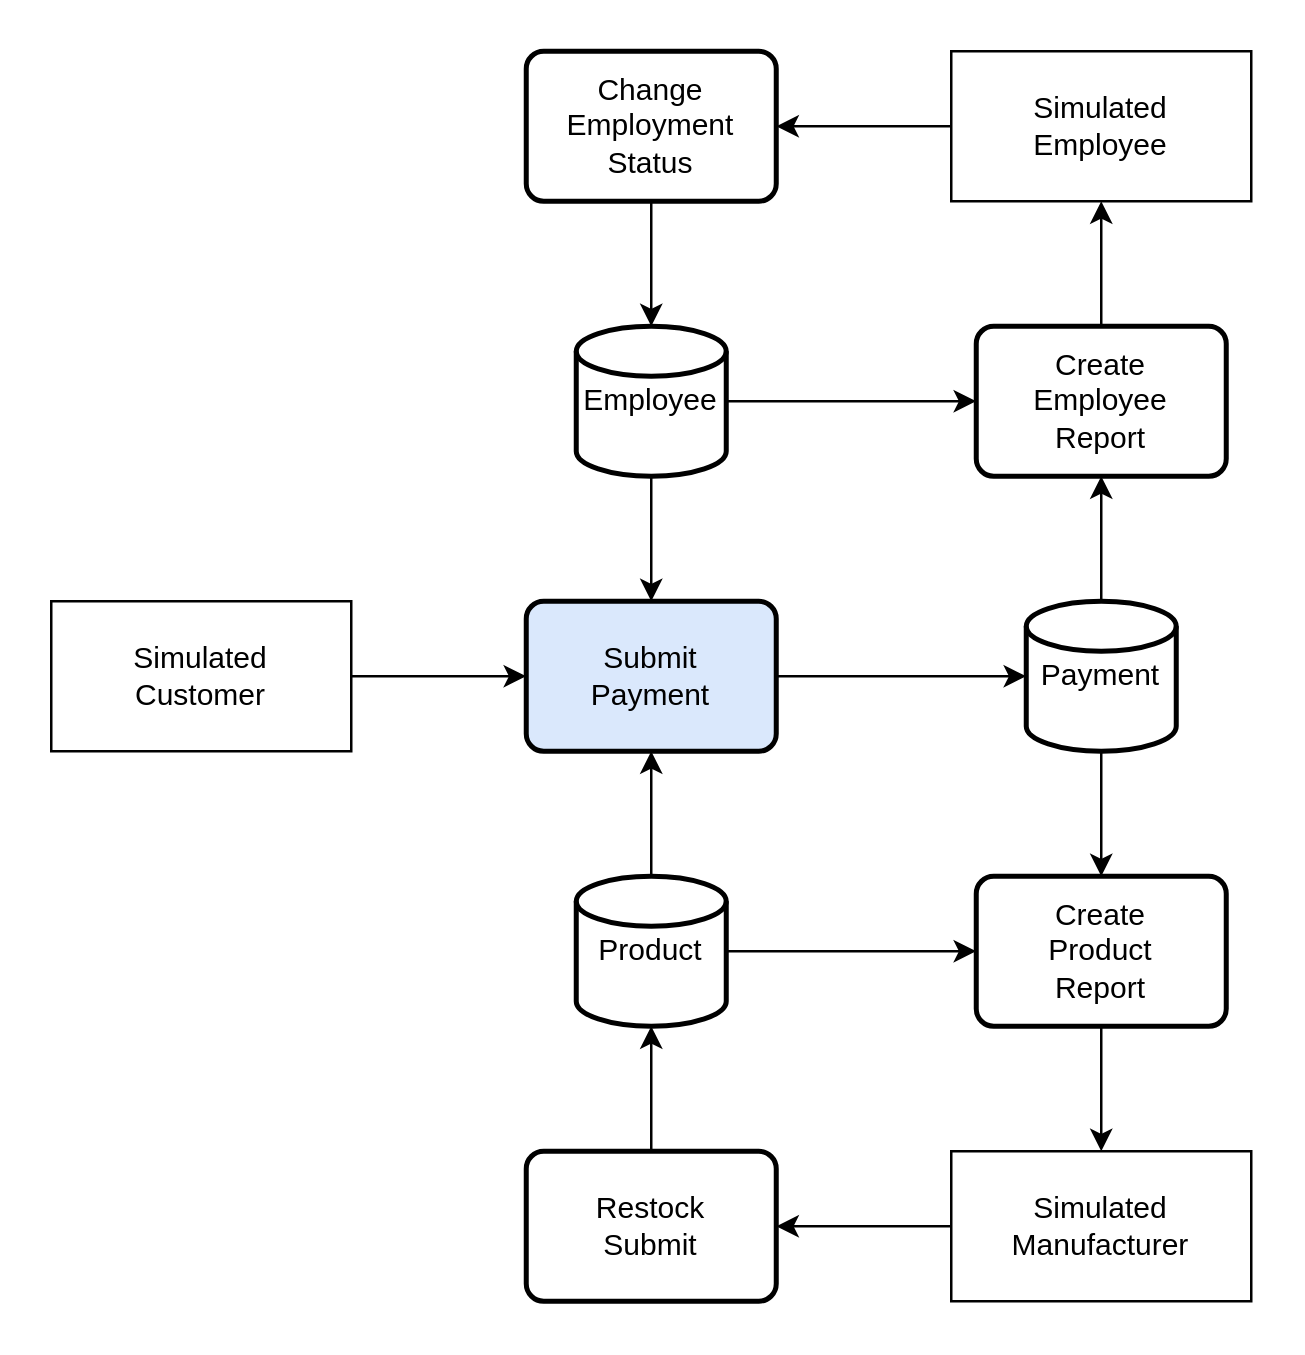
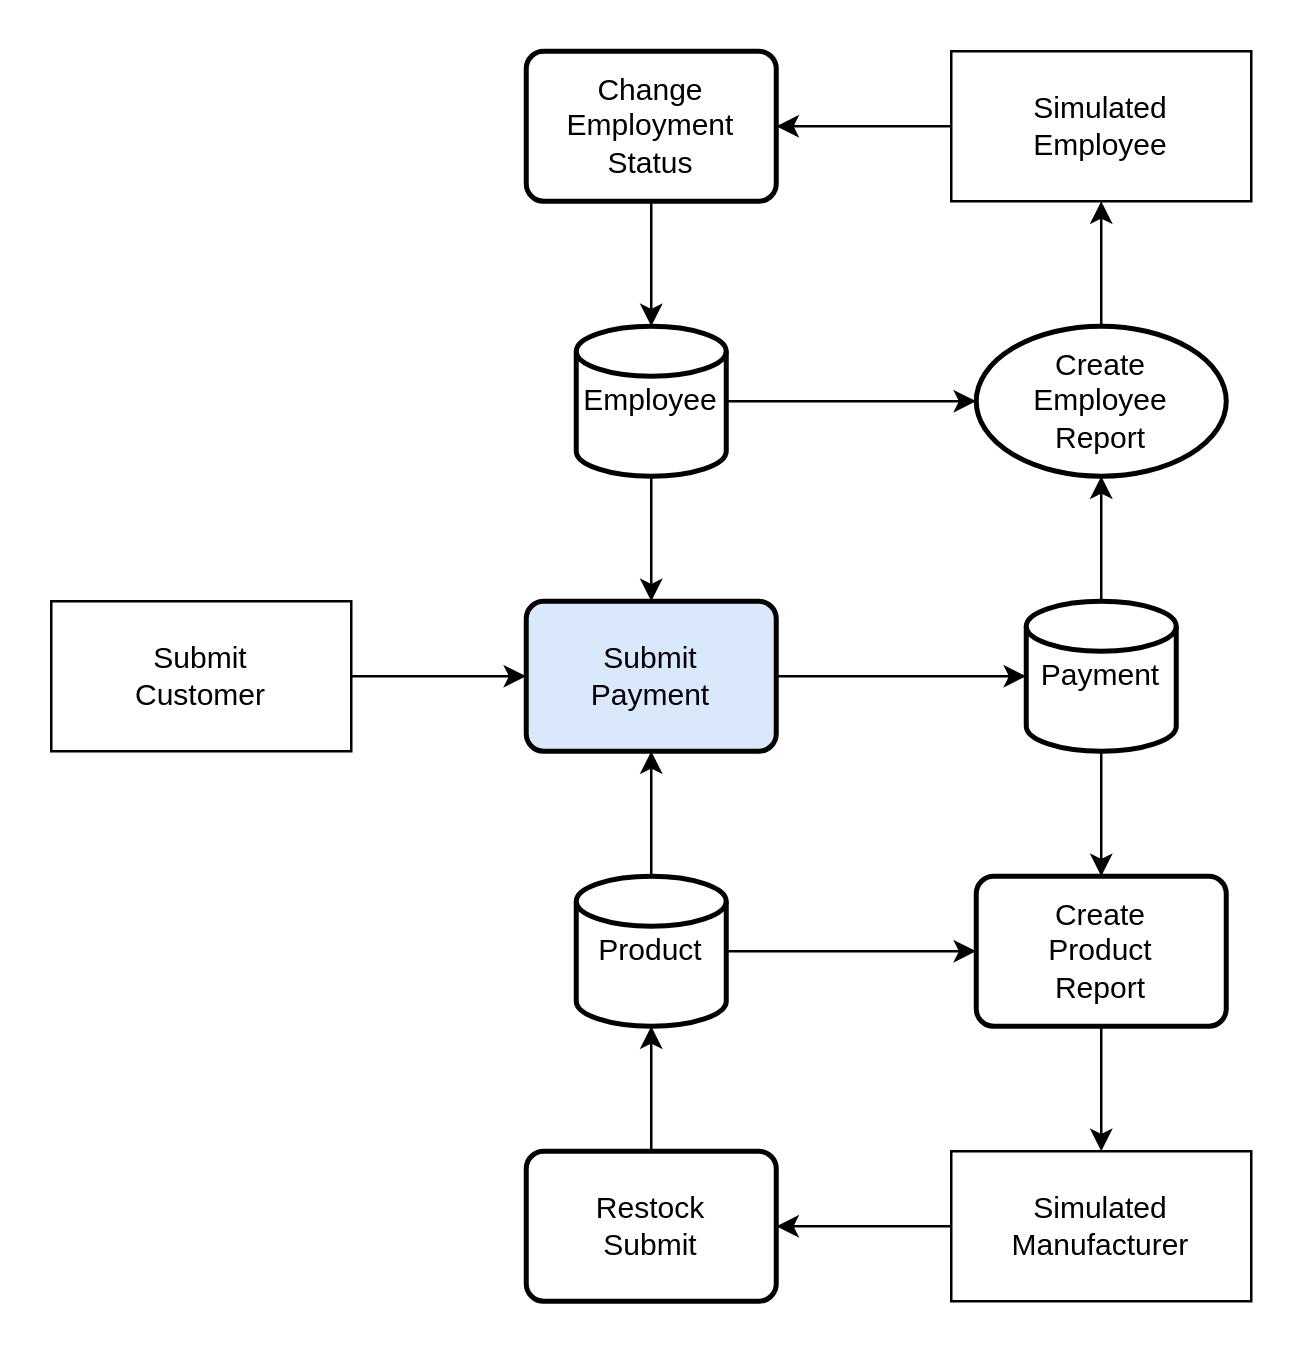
- <mxCell id="24" value="Create&lt;br&gt;Employee&lt;br&gt;Report" style="rounded=1;whiteSpace=wrap;html=1;absoluteArcSize=1;arcSize=14;strokeWidth=2;" vertex="1" parent="1"><mxGeometry x="390" y="130" width="100" height="60" as="geometry" /></mxCell>
+ <mxCell id="24" value="Create&lt;br&gt;Employee&lt;br&gt;Report" style="ellipse;whiteSpace=wrap;html=1;absoluteArcSize=1;arcSize=14;strokeWidth=2;" vertex="1" parent="1"><mxGeometry x="390" y="130" width="100" height="60" as="geometry" /></mxCell>
- <mxCell id="3" value="Simulated&lt;br&gt;Customer" style="rounded=0;whiteSpace=wrap;html=1;" vertex="1" parent="1"><mxGeometry x="20" y="240" width="120" height="60" as="geometry" /></mxCell>
+ <mxCell id="3" value="Submit&lt;br&gt;Customer" style="rounded=0;whiteSpace=wrap;html=1;" vertex="1" parent="1"><mxGeometry x="20" y="240" width="120" height="60" as="geometry" /></mxCell>
